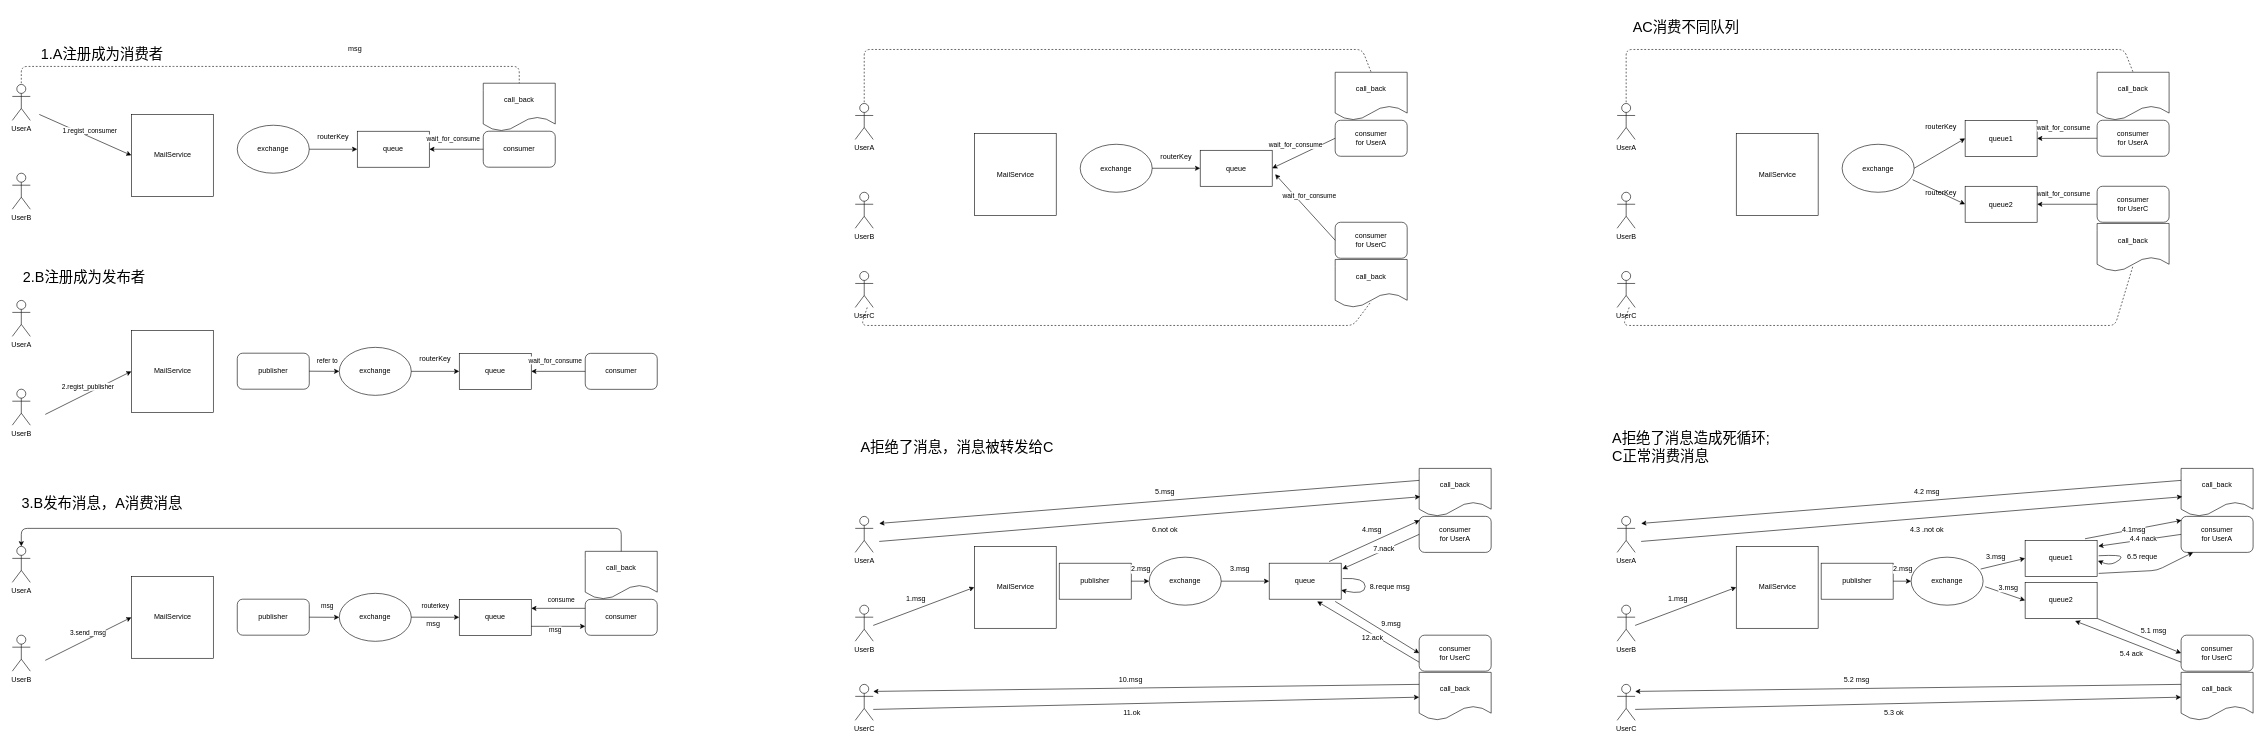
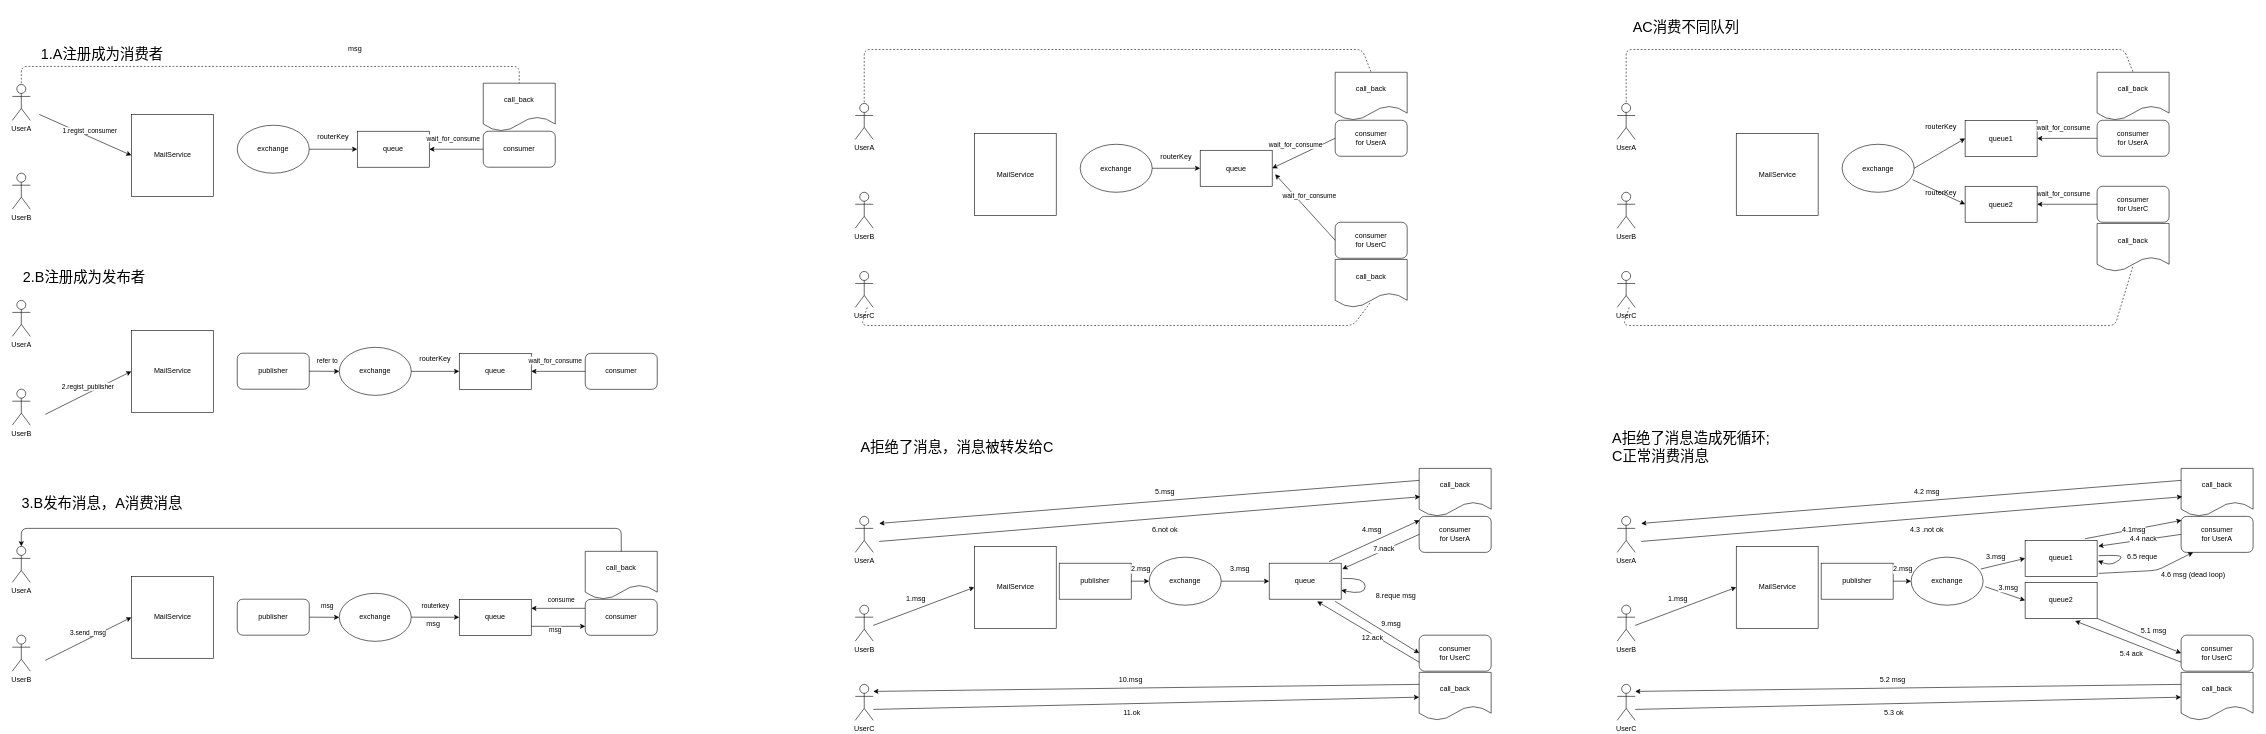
+ <mxCell id="154" value="4.6 msg (dead loop)" style="text;html=1;align=center;verticalAlign=middle;resizable=0;points=[];;autosize=1;" vertex="1" parent="1"><mxGeometry x="3595" y="948" width="120" height="20" as="geometry" /></mxCell>
- <mxCell id="84" value="8.reque msg" style="text;html=1;align=center;verticalAlign=middle;resizable=0;points=[];;autosize=1;" vertex="1" parent="1"><mxGeometry x="2276" y="968.25" width="80" height="20" as="geometry" /></mxCell>
+ <mxCell id="84" value="8.reque msg" style="text;html=1;align=center;verticalAlign=middle;resizable=0;points=[];;autosize=1;" vertex="1" parent="1"><mxGeometry x="2286" y="983.25" width="80" height="20" as="geometry" /></mxCell>
- <mxCell id="143" value="5.2 msg" style="text;html=1;align=center;verticalAlign=middle;resizable=0;points=[];;autosize=1;" vertex="1" parent="1"><mxGeometry x="3064" y="1121.75" width="60" height="20" as="geometry" /></mxCell>
+ <mxCell id="143" value="5.2 msg" style="text;html=1;align=center;verticalAlign=middle;resizable=0;points=[];;autosize=1;" vertex="1" parent="1"><mxGeometry x="3124" y="1121.75" width="60" height="20" as="geometry" /></mxCell>
